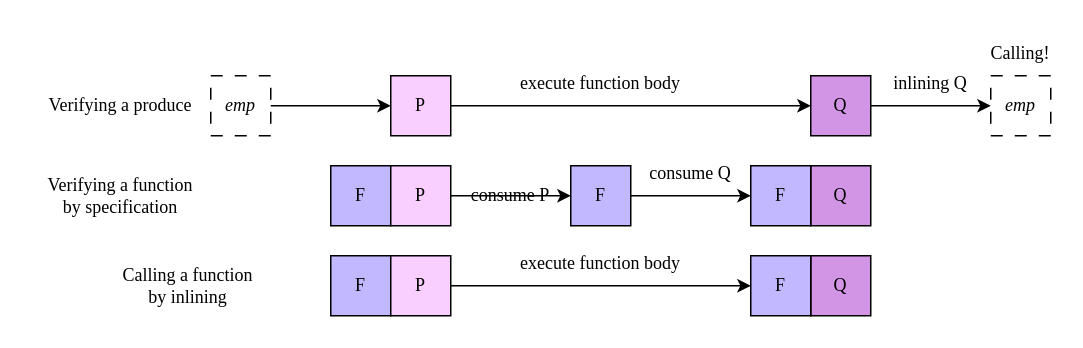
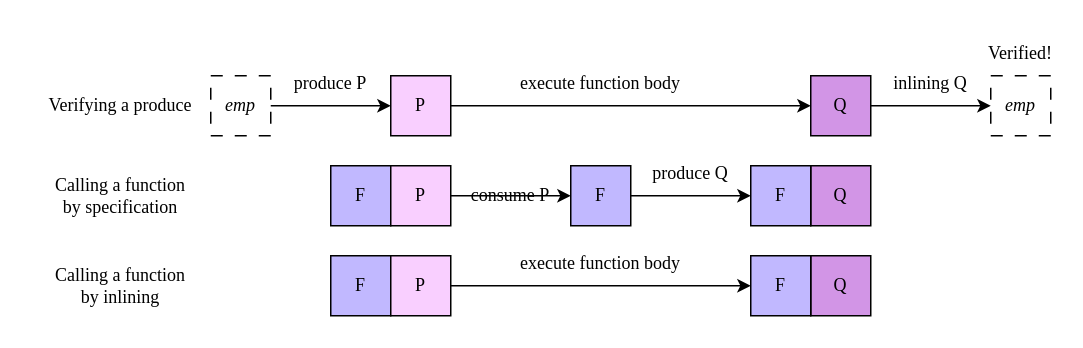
- <mxCell id="22" value="Calling!" style="text;html=1;strokeColor=none;fillColor=none;align=center;verticalAlign=middle;whiteSpace=wrap;rounded=0;fontFamily=CMU Serif;" parent="1" vertex="1"><mxGeometry x="660" y="20" width="40" height="30" as="geometry" /></mxCell>
+ <mxCell id="22" value="Verified!" style="text;html=1;strokeColor=none;fillColor=none;align=center;verticalAlign=middle;whiteSpace=wrap;rounded=0;fontFamily=CMU Serif;" parent="1" vertex="1"><mxGeometry x="660" y="20" width="40" height="30" as="geometry" /></mxCell>
+ <mxCell id="13" value="produce &lt;font face=&quot;CMU Serif&quot;&gt;P&lt;/font&gt;" style="text;html=1;strokeColor=none;fillColor=none;align=center;verticalAlign=middle;whiteSpace=wrap;rounded=0;fontFamily=Inconsolata;" parent="1" vertex="1"><mxGeometry x="180" y="40" width="80" height="30" as="geometry" /></mxCell>
- <mxCell id="21" value="consume &lt;font face=&quot;CMU Serif&quot;&gt;Q&lt;/font&gt;" style="text;html=1;strokeColor=none;fillColor=none;align=center;verticalAlign=middle;whiteSpace=wrap;rounded=0;fontFamily=Inconsolata;" parent="1" vertex="1"><mxGeometry x="430" y="100" width="60" height="30" as="geometry" /></mxCell>
+ <mxCell id="21" value="produce &lt;font face=&quot;CMU Serif&quot;&gt;Q&lt;/font&gt;" style="text;html=1;strokeColor=none;fillColor=none;align=center;verticalAlign=middle;whiteSpace=wrap;rounded=0;fontFamily=Inconsolata;" parent="1" vertex="1"><mxGeometry x="430" y="100" width="60" height="30" as="geometry" /></mxCell>
- <mxCell id="2" value="Verifying a function &lt;br&gt;by specification" style="text;html=1;strokeColor=none;fillColor=none;align=center;verticalAlign=middle;whiteSpace=wrap;rounded=0;fontFamily=CMU Serif;" parent="1" vertex="1"><mxGeometry x="20" y="110" width="120" height="40" as="geometry" /></mxCell>
+ <mxCell id="2" value="Calling a function &lt;br&gt;by specification" style="text;html=1;strokeColor=none;fillColor=none;align=center;verticalAlign=middle;whiteSpace=wrap;rounded=0;fontFamily=CMU Serif;" parent="1" vertex="1"><mxGeometry x="20" y="110" width="120" height="40" as="geometry" /></mxCell>
- <mxCell id="23" value="Calling a function &lt;br&gt;by inlining" style="text;html=1;strokeColor=none;fillColor=none;align=center;verticalAlign=middle;whiteSpace=wrap;rounded=0;fontFamily=CMU Serif;" parent="1" vertex="1"><mxGeometry x="65" y="170" width="120" height="40" as="geometry" /></mxCell>
+ <mxCell id="23" value="Calling a function &lt;br&gt;by inlining" style="text;html=1;strokeColor=none;fillColor=none;align=center;verticalAlign=middle;whiteSpace=wrap;rounded=0;fontFamily=CMU Serif;" parent="1" vertex="1"><mxGeometry x="20" y="170" width="120" height="40" as="geometry" /></mxCell>
